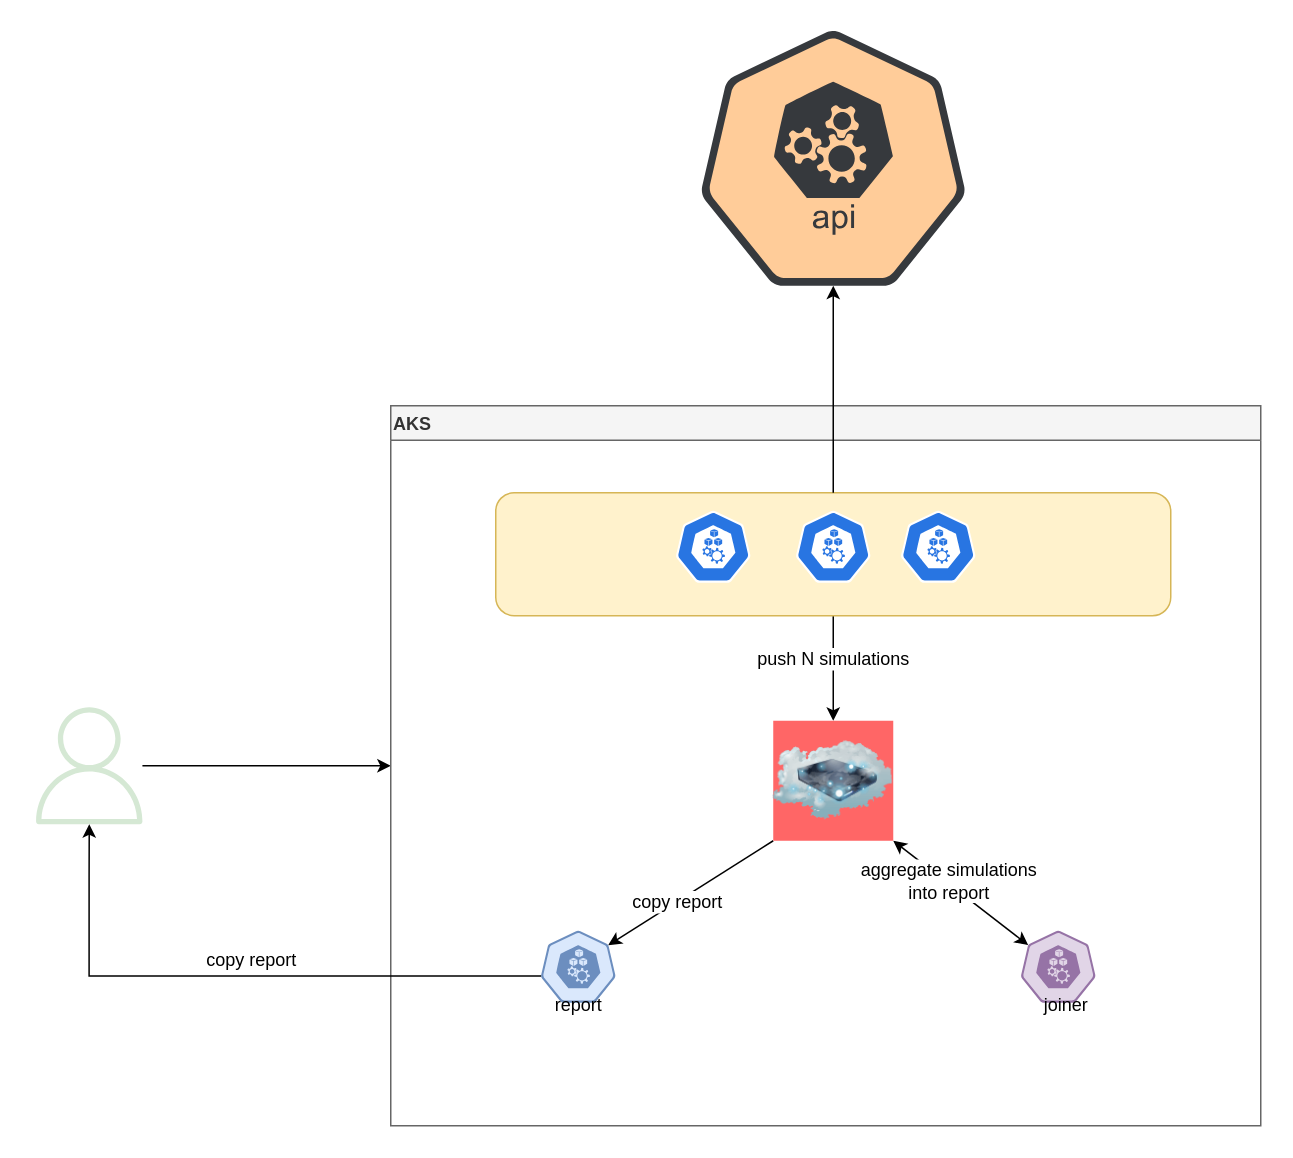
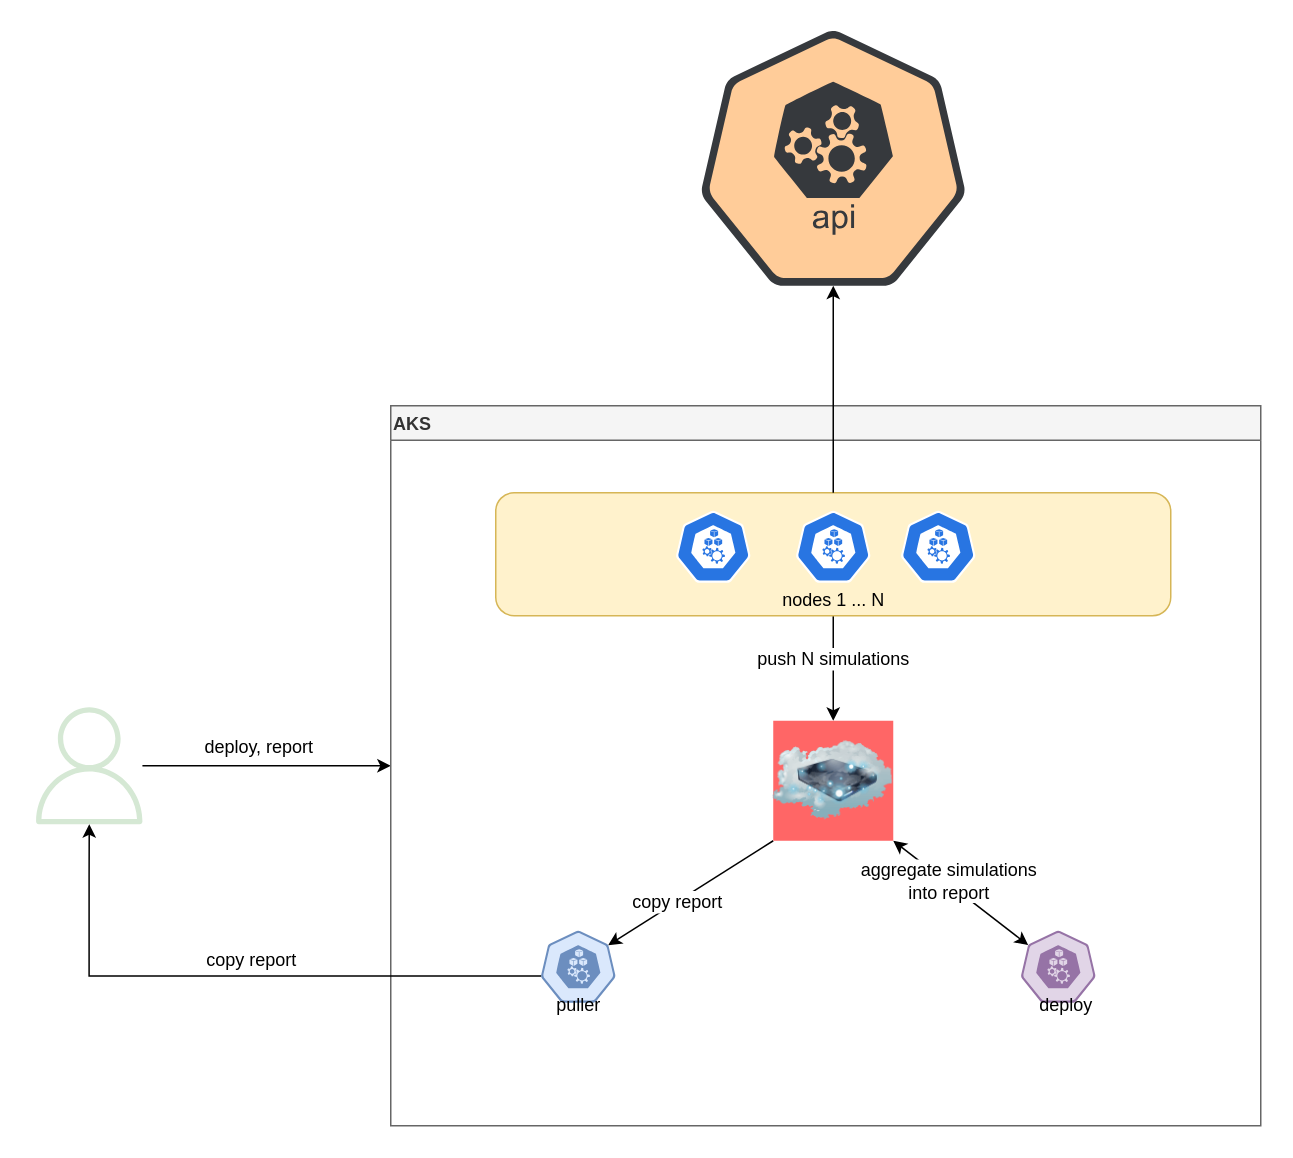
+ <mxCell id="18" value="nodes 1 ... N" style="text;html=1;align=center;verticalAlign=middle;resizable=0;points=[];;autosize=1;" parent="4" vertex="1"><mxGeometry x="255" y="120" width="80" height="20" as="geometry" /></mxCell>
+ <mxCell id="22" value="deploy, report" style="text;html=1;align=center;verticalAlign=middle;resizable=0;points=[];;autosize=1;" parent="1" vertex="1"><mxGeometry x="127" y="488" width="90" height="20" as="geometry" /></mxCell>
- <mxCell id="19" value="report" style="text;html=1;align=center;verticalAlign=middle;resizable=0;points=[];;autosize=1;" parent="4" vertex="1"><mxGeometry x="105" y="390" width="40" height="20" as="geometry" /></mxCell>
+ <mxCell id="19" value="puller" style="text;html=1;align=center;verticalAlign=middle;resizable=0;points=[];;autosize=1;" parent="4" vertex="1"><mxGeometry x="105" y="390" width="40" height="20" as="geometry" /></mxCell>
- <mxCell id="20" value="joiner" style="text;html=1;align=center;verticalAlign=middle;resizable=0;points=[];;autosize=1;" parent="4" vertex="1"><mxGeometry x="430" y="390" width="40" height="20" as="geometry" /></mxCell>
+ <mxCell id="20" value="deploy" style="text;html=1;align=center;verticalAlign=middle;resizable=0;points=[];;autosize=1;" parent="4" vertex="1"><mxGeometry x="430" y="390" width="40" height="20" as="geometry" /></mxCell>
